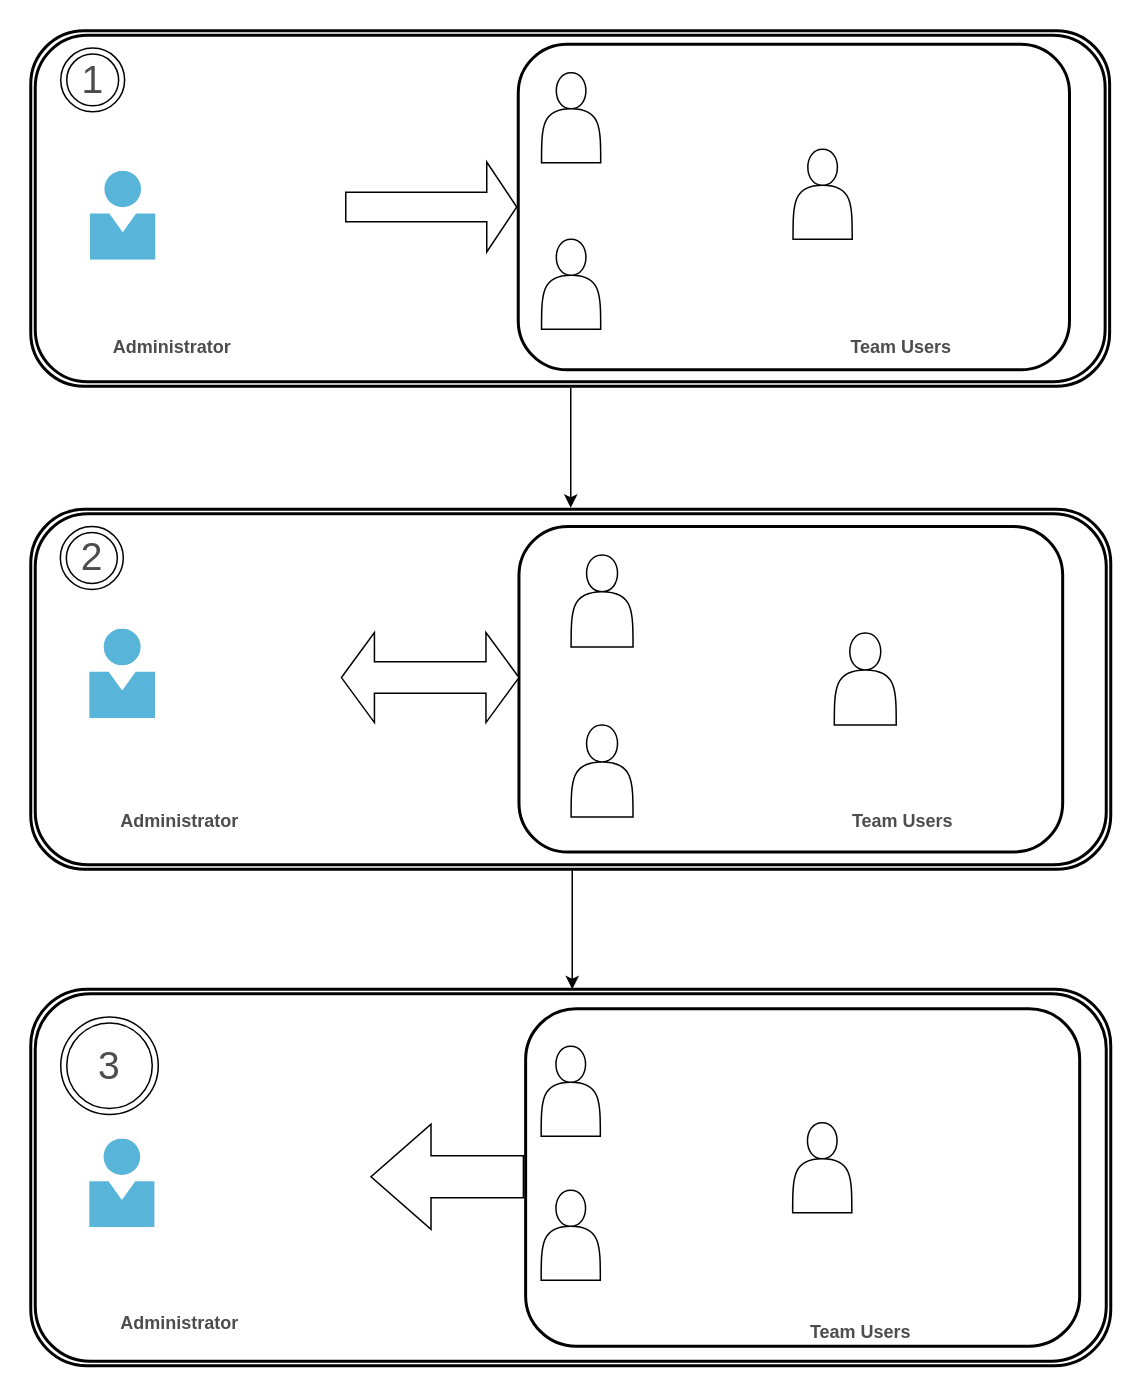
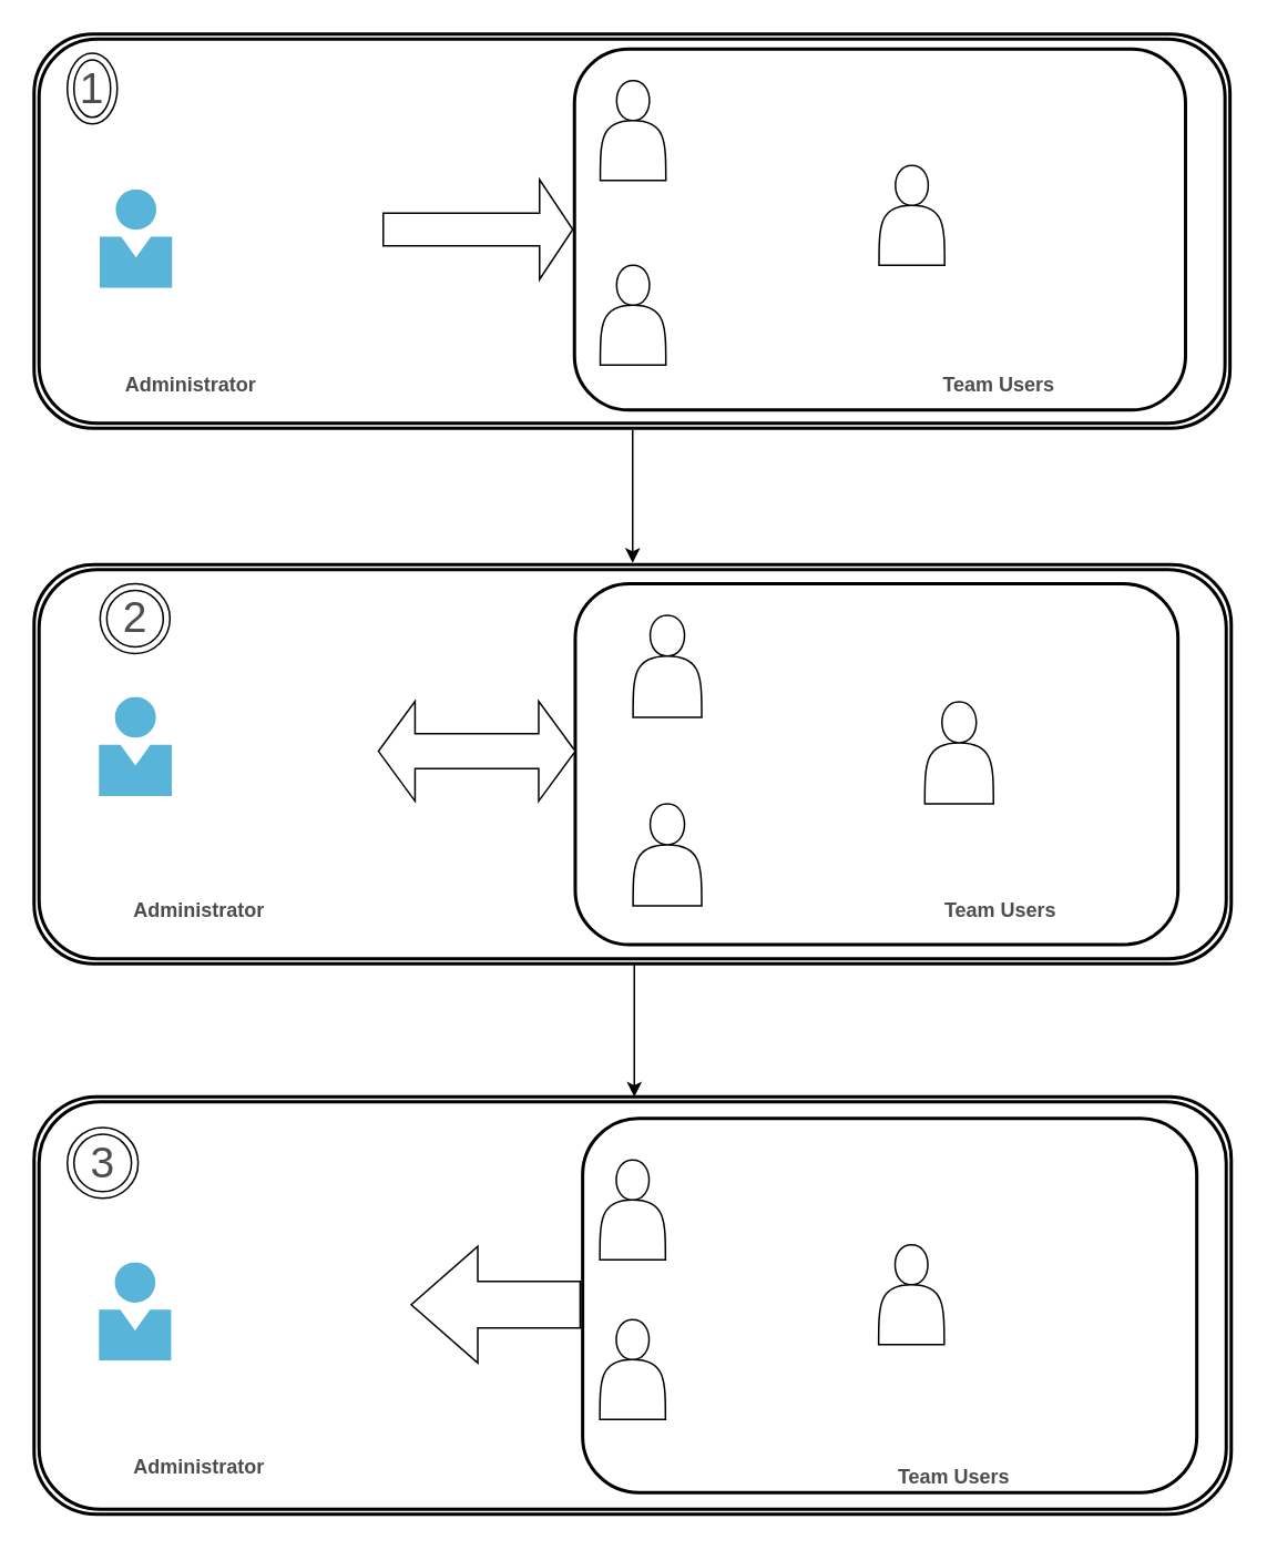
- <mxCell id="68" value="&lt;font style=&quot;font-size: 26px;&quot;&gt;1&lt;/font&gt;" style="ellipse;shape=doubleEllipse;whiteSpace=wrap;html=1;aspect=fixed;rounded=1;glass=0;sketch=0;fontColor=#4D4D4D;strokeWidth=1;" vertex="1" parent="1"><mxGeometry x="40" y="31.5" width="42.58" height="42.58" as="geometry" /></mxCell>
+ <mxCell id="68" value="&lt;font style=&quot;font-size: 26px;&quot;&gt;1&lt;/font&gt;" style="ellipse;shape=doubleEllipse;whiteSpace=wrap;html=1;aspect=fixed;rounded=1;glass=0;sketch=0;fontColor=#4D4D4D;strokeWidth=1;" vertex="1" parent="1"><mxGeometry x="40" y="31.5" width="30" height="42.58" as="geometry" /></mxCell>
- <mxCell id="41" value="&lt;font style=&quot;font-size: 26px;&quot;&gt;2&lt;/font&gt;" style="ellipse;shape=doubleEllipse;whiteSpace=wrap;html=1;aspect=fixed;rounded=1;glass=0;sketch=0;fontColor=#4D4D4D;strokeWidth=1;" vertex="1" parent="21"><mxGeometry x="19.726" y="11.5" width="41.997" height="41.997" as="geometry" /></mxCell>
+ <mxCell id="41" value="&lt;font style=&quot;font-size: 26px;&quot;&gt;2&lt;/font&gt;" style="ellipse;shape=doubleEllipse;whiteSpace=wrap;html=1;aspect=fixed;rounded=1;glass=0;sketch=0;fontColor=#4D4D4D;strokeWidth=1;" vertex="1" parent="21"><mxGeometry x="39.726" y="11.5" width="41.997" height="41.997" as="geometry" /></mxCell>
- <mxCell id="67" value="&lt;font style=&quot;font-size: 26px;&quot;&gt;3&lt;/font&gt;" style="ellipse;shape=doubleEllipse;whiteSpace=wrap;html=1;aspect=fixed;rounded=1;glass=0;sketch=0;fontColor=#4D4D4D;strokeWidth=1;" vertex="1" parent="1"><mxGeometry x="40" y="677.5" width="65" height="65" as="geometry" /></mxCell>
+ <mxCell id="67" value="&lt;font style=&quot;font-size: 26px;&quot;&gt;3&lt;/font&gt;" style="ellipse;shape=doubleEllipse;whiteSpace=wrap;html=1;aspect=fixed;rounded=1;glass=0;sketch=0;fontColor=#4D4D4D;strokeWidth=1;" vertex="1" parent="1"><mxGeometry x="40" y="677.5" width="42.58" height="42.58" as="geometry" /></mxCell>
